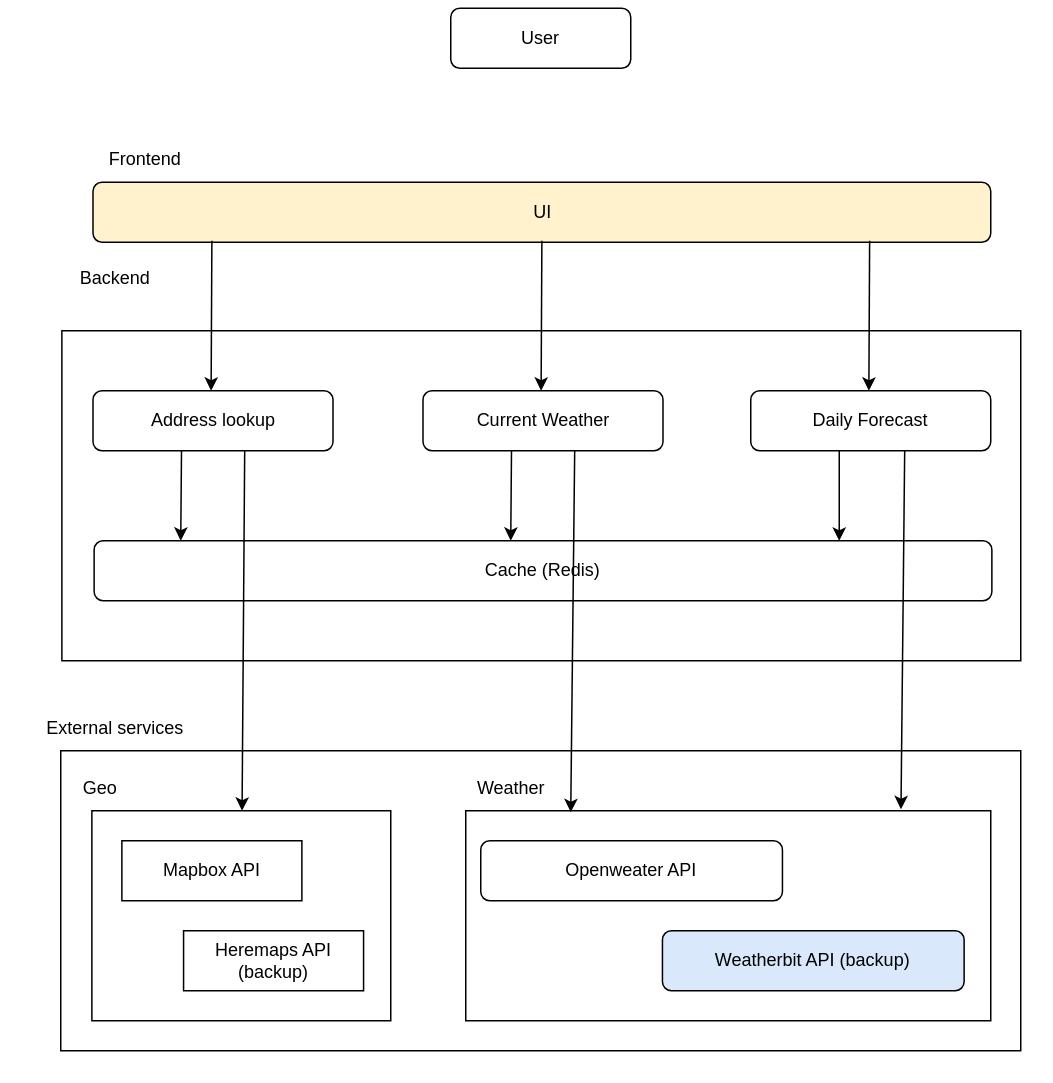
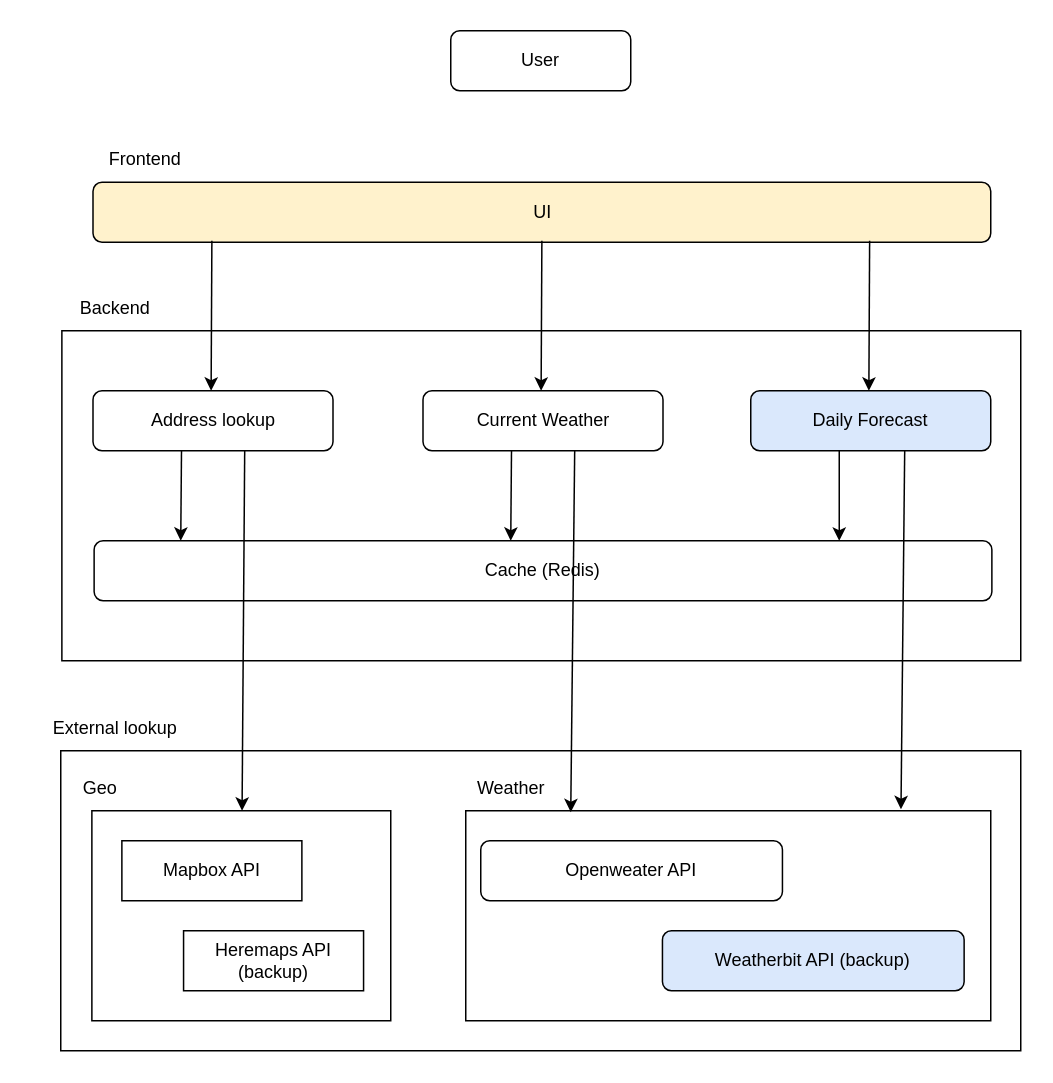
- <mxCell id="6" value="User" style="rounded=1;whiteSpace=wrap;html=1;fontSize=12;glass=0;strokeWidth=1;shadow=0;" vertex="1" parent="1"><mxGeometry x="300" y="5" width="120" height="40" as="geometry" /></mxCell>
+ <mxCell id="6" value="User" style="rounded=1;whiteSpace=wrap;html=1;fontSize=12;glass=0;strokeWidth=1;shadow=0;" vertex="1" parent="1"><mxGeometry x="300" y="20" width="120" height="40" as="geometry" /></mxCell>
- <mxCell id="23" value="Backend" style="text;html=1;align=center;verticalAlign=middle;resizable=0;points=[];autosize=1;strokeColor=none;fillColor=none;" vertex="1" parent="1"><mxGeometry x="40.75" y="170" width="70" height="30" as="geometry" /></mxCell>
+ <mxCell id="23" value="Backend" style="text;html=1;align=center;verticalAlign=middle;resizable=0;points=[];autosize=1;strokeColor=none;fillColor=none;" vertex="1" parent="1"><mxGeometry x="40.75" y="190" width="70" height="30" as="geometry" /></mxCell>
- <mxCell id="9" value="Daily Forecast" style="rounded=1;whiteSpace=wrap;html=1;fontSize=12;glass=0;strokeWidth=1;shadow=0;" vertex="1" parent="1"><mxGeometry x="500" y="260" width="160" height="40" as="geometry" /></mxCell>
+ <mxCell id="9" value="Daily Forecast" style="rounded=1;whiteSpace=wrap;html=1;fontSize=12;glass=0;strokeWidth=1;shadow=0;fillColor=#dae8fc;" vertex="1" parent="1"><mxGeometry x="500" y="260" width="160" height="40" as="geometry" /></mxCell>
- <mxCell id="27" value="External services" style="text;html=1;align=center;verticalAlign=middle;resizable=0;points=[];autosize=1;strokeColor=none;fillColor=none;" vertex="1" parent="1"><mxGeometry x="20.75" y="470" width="110" height="30" as="geometry" /></mxCell>
+ <mxCell id="27" value="External lookup" style="text;html=1;align=center;verticalAlign=middle;resizable=0;points=[];autosize=1;strokeColor=none;fillColor=none;" vertex="1" parent="1"><mxGeometry x="20.75" y="470" width="110" height="30" as="geometry" /></mxCell>
